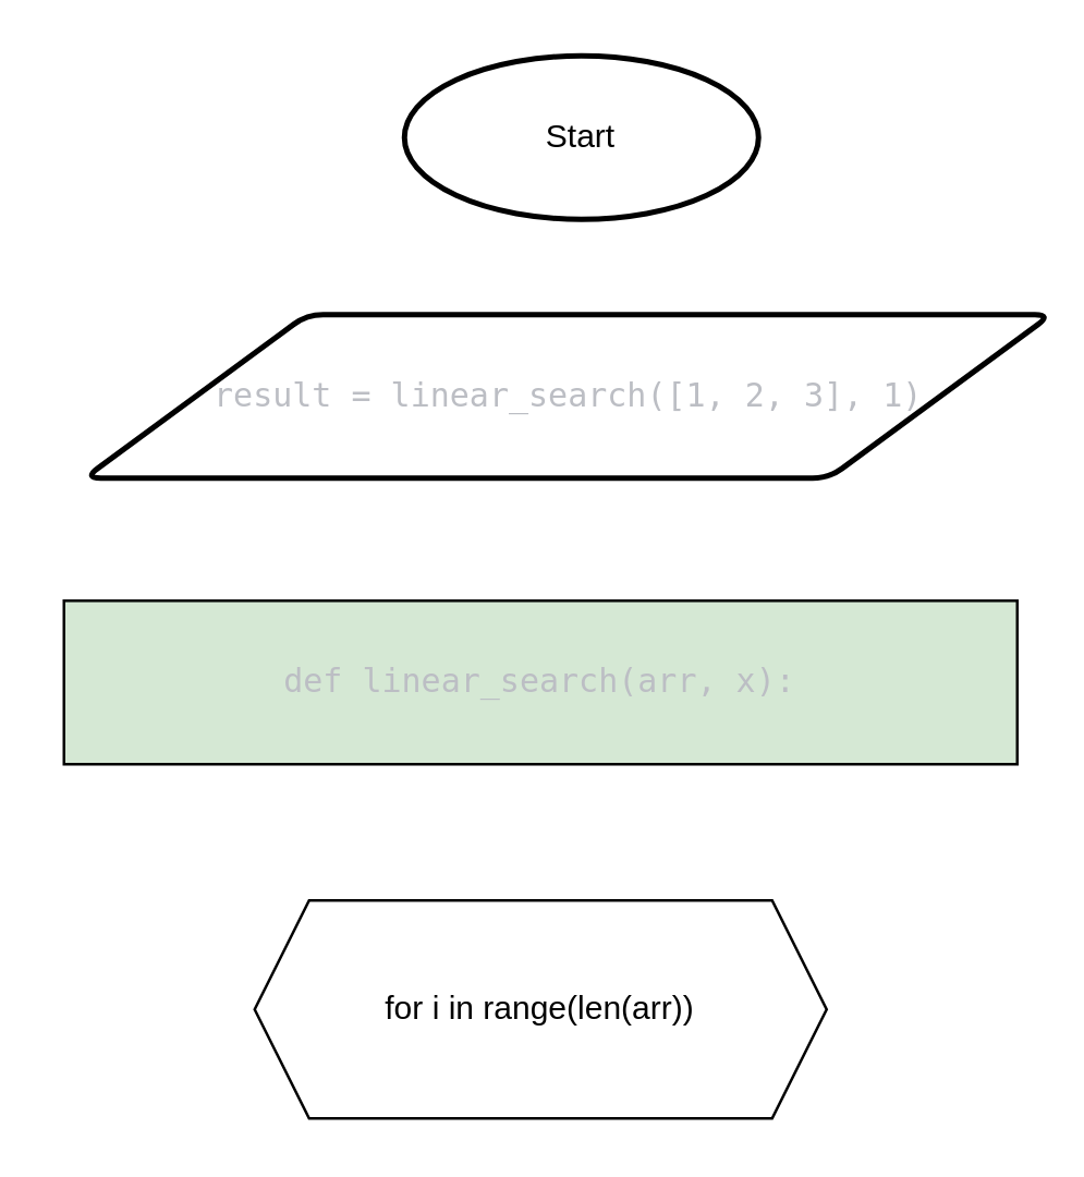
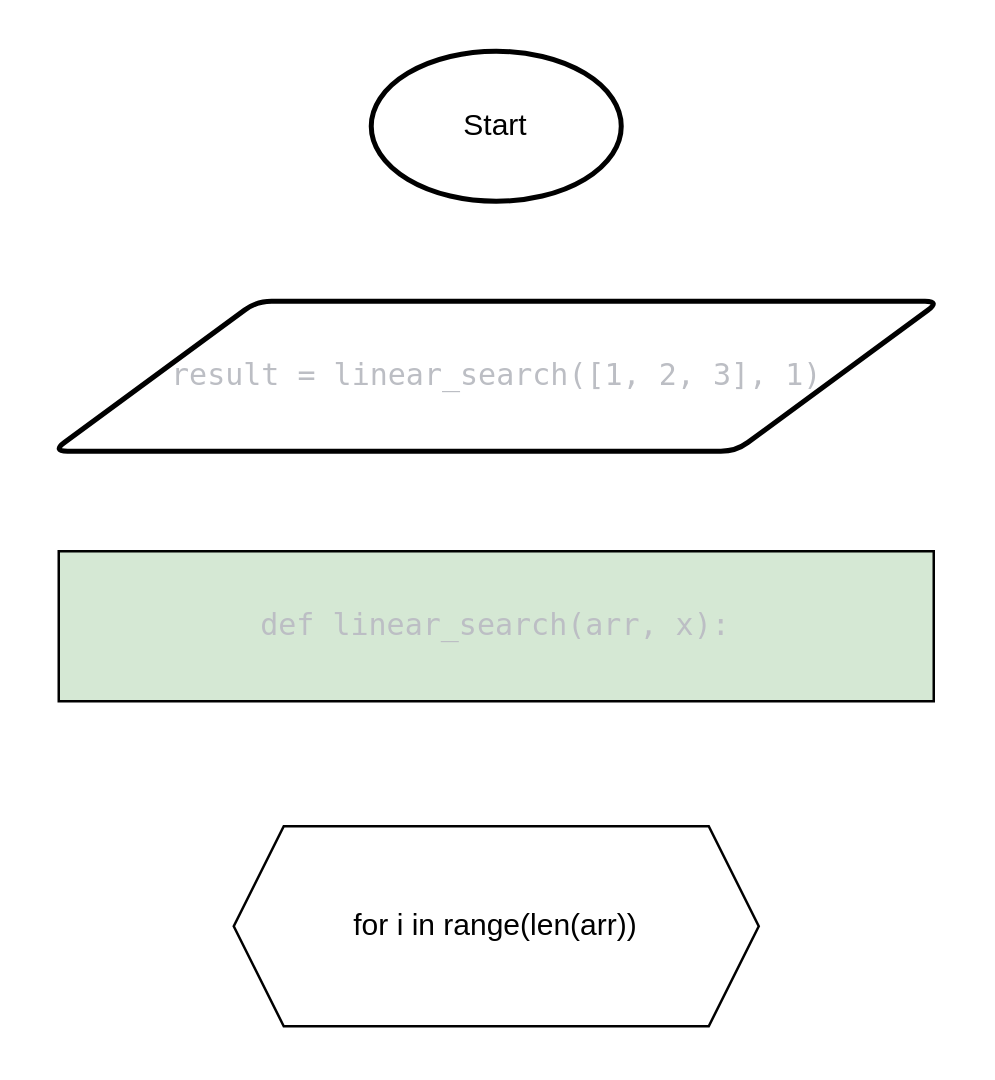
- <mxCell id="2" value="Start" style="strokeWidth=2;html=1;shape=mxgraph.flowchart.start_1;whiteSpace=wrap;" vertex="1" parent="1"><mxGeometry x="148" y="20" width="130" height="60" as="geometry" /></mxCell>
+ <mxCell id="2" value="Start" style="strokeWidth=2;html=1;shape=mxgraph.flowchart.start_1;whiteSpace=wrap;" vertex="1" parent="1"><mxGeometry x="148" y="20" width="100" height="60" as="geometry" /></mxCell>
- <mxCell id="3" value="&lt;div&gt;&lt;pre style=&quot;font-family: &amp;quot;JetBrains Mono&amp;quot;, monospace;&quot;&gt;&lt;font style=&quot;color: light-dark(rgb(188, 190, 196), rgb(236, 237, 255));&quot;&gt;result = linear_search([&lt;span&gt;1&lt;/span&gt;, &lt;span&gt;2&lt;/span&gt;, &lt;span&gt;3&lt;/span&gt;], &lt;span&gt;1&lt;/span&gt;)&lt;/font&gt;&lt;/pre&gt;&lt;/div&gt;" style="shape=parallelogram;html=1;strokeWidth=2;perimeter=parallelogramPerimeter;whiteSpace=wrap;rounded=1;arcSize=12;size=0.23;" vertex="1" parent="1"><mxGeometry x="30.5" y="115" width="355" height="60" as="geometry" /></mxCell>
+ <mxCell id="3" value="&lt;div&gt;&lt;pre style=&quot;font-family: &amp;quot;JetBrains Mono&amp;quot;, monospace;&quot;&gt;&lt;font style=&quot;color: light-dark(rgb(188, 190, 196), rgb(236, 237, 255));&quot;&gt;result = linear_search([&lt;span&gt;1&lt;/span&gt;, &lt;span&gt;2&lt;/span&gt;, &lt;span&gt;3&lt;/span&gt;], &lt;span&gt;1&lt;/span&gt;)&lt;/font&gt;&lt;/pre&gt;&lt;/div&gt;" style="shape=parallelogram;html=1;strokeWidth=2;perimeter=parallelogramPerimeter;whiteSpace=wrap;rounded=1;arcSize=12;size=0.23;" vertex="1" parent="1"><mxGeometry x="20.5" y="120" width="355" height="60" as="geometry" /></mxCell>
